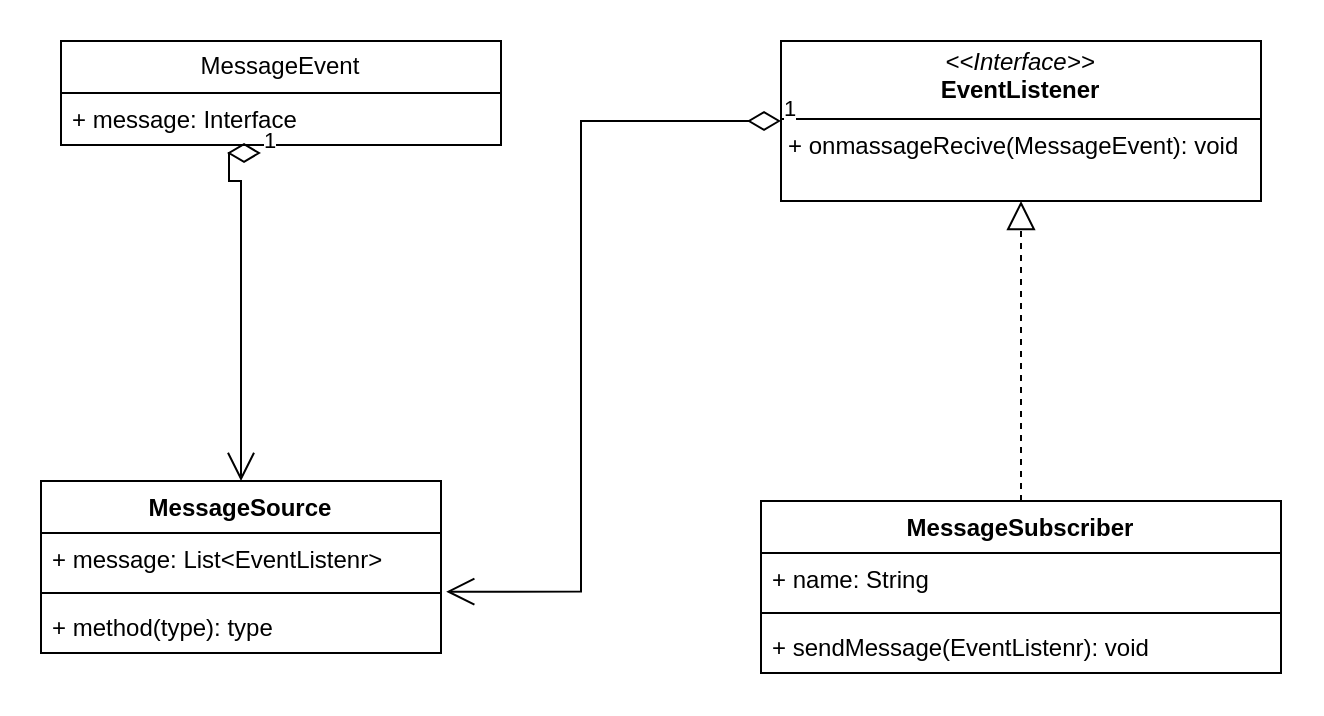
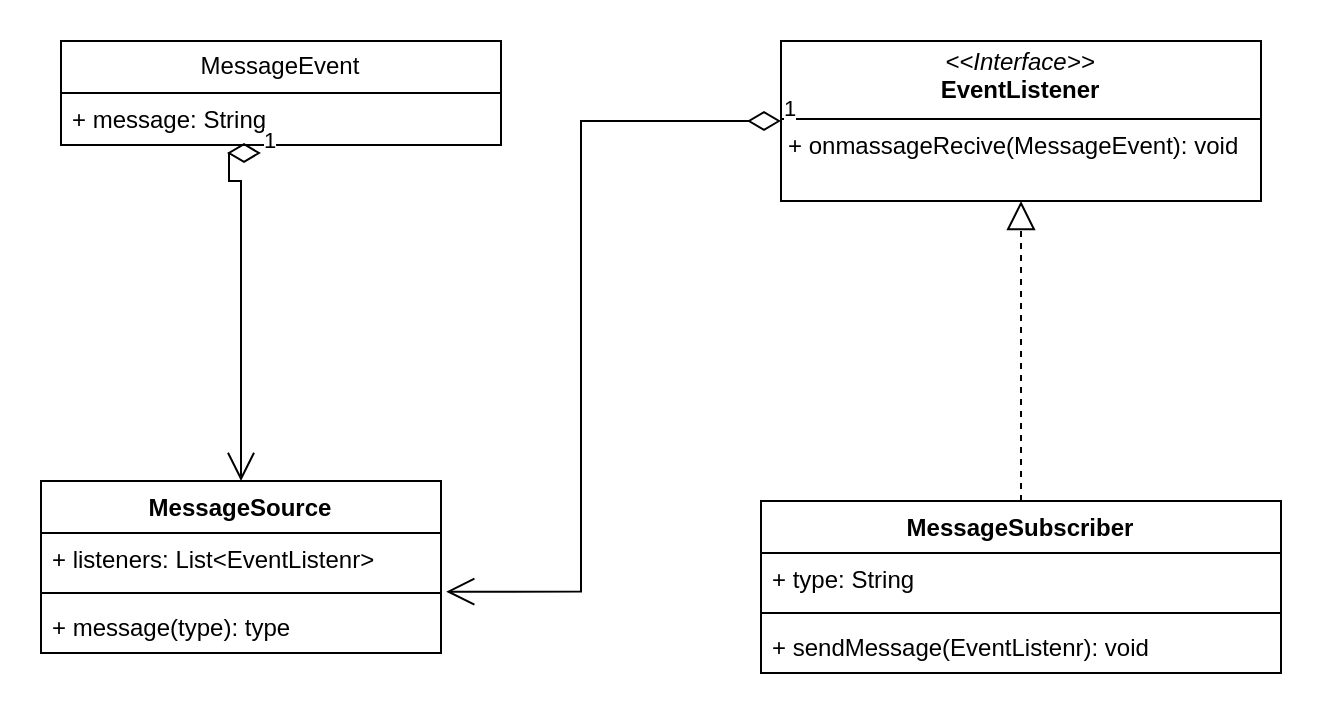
- <mxCell id="3" value="+ message: Interface" style="text;strokeColor=none;fillColor=none;align=left;verticalAlign=top;spacingLeft=4;spacingRight=4;overflow=hidden;rotatable=0;points=[[0,0.5],[1,0.5]];portConstraint=eastwest;whiteSpace=wrap;html=1;" vertex="1" parent="2"><mxGeometry y="26" width="220" height="26" as="geometry" /></mxCell>
+ <mxCell id="3" value="+ message: String" style="text;strokeColor=none;fillColor=none;align=left;verticalAlign=top;spacingLeft=4;spacingRight=4;overflow=hidden;rotatable=0;points=[[0,0.5],[1,0.5]];portConstraint=eastwest;whiteSpace=wrap;html=1;" vertex="1" parent="2"><mxGeometry y="26" width="220" height="26" as="geometry" /></mxCell>
- <mxCell id="6" value="+ message: List&amp;lt;EventListenr&amp;gt;" style="text;strokeColor=none;fillColor=none;align=left;verticalAlign=top;spacingLeft=4;spacingRight=4;overflow=hidden;rotatable=0;points=[[0,0.5],[1,0.5]];portConstraint=eastwest;whiteSpace=wrap;html=1;" vertex="1" parent="5"><mxGeometry y="26" width="200" height="26" as="geometry" /></mxCell>
+ <mxCell id="6" value="+ listeners: List&amp;lt;EventListenr&amp;gt;" style="text;strokeColor=none;fillColor=none;align=left;verticalAlign=top;spacingLeft=4;spacingRight=4;overflow=hidden;rotatable=0;points=[[0,0.5],[1,0.5]];portConstraint=eastwest;whiteSpace=wrap;html=1;" vertex="1" parent="5"><mxGeometry y="26" width="200" height="26" as="geometry" /></mxCell>
- <mxCell id="10" value="+ name: String" style="text;strokeColor=none;fillColor=none;align=left;verticalAlign=top;spacingLeft=4;spacingRight=4;overflow=hidden;rotatable=0;points=[[0,0.5],[1,0.5]];portConstraint=eastwest;whiteSpace=wrap;html=1;" vertex="1" parent="9"><mxGeometry y="26" width="260" height="26" as="geometry" /></mxCell>
+ <mxCell id="10" value="+ type: String" style="text;strokeColor=none;fillColor=none;align=left;verticalAlign=top;spacingLeft=4;spacingRight=4;overflow=hidden;rotatable=0;points=[[0,0.5],[1,0.5]];portConstraint=eastwest;whiteSpace=wrap;html=1;" vertex="1" parent="9"><mxGeometry y="26" width="260" height="26" as="geometry" /></mxCell>
- <mxCell id="8" value="+ method(type): type" style="text;strokeColor=none;fillColor=none;align=left;verticalAlign=top;spacingLeft=4;spacingRight=4;overflow=hidden;rotatable=0;points=[[0,0.5],[1,0.5]];portConstraint=eastwest;whiteSpace=wrap;html=1;" vertex="1" parent="5"><mxGeometry y="60" width="200" height="26" as="geometry" /></mxCell>
+ <mxCell id="8" value="+ message(type): type" style="text;strokeColor=none;fillColor=none;align=left;verticalAlign=top;spacingLeft=4;spacingRight=4;overflow=hidden;rotatable=0;points=[[0,0.5],[1,0.5]];portConstraint=eastwest;whiteSpace=wrap;html=1;" vertex="1" parent="5"><mxGeometry y="60" width="200" height="26" as="geometry" /></mxCell>
